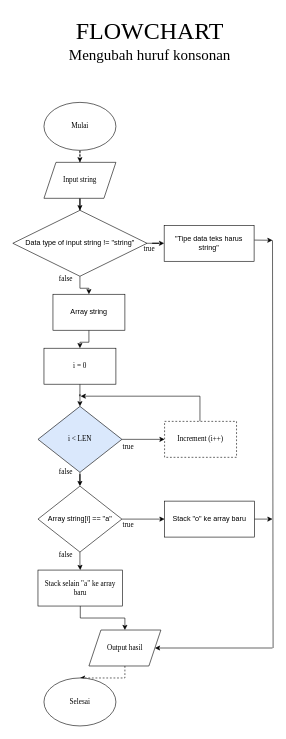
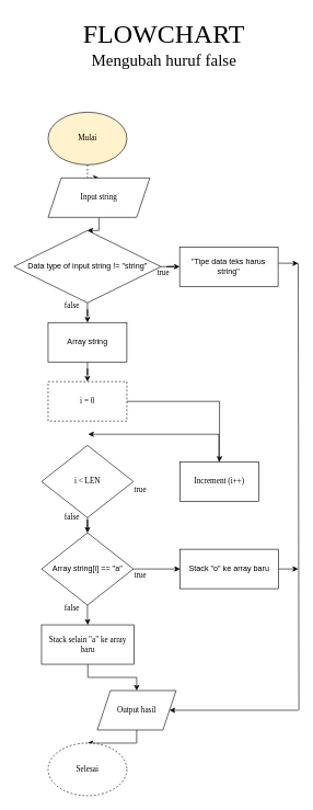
- <mxCell id="24" value="Mengubah huruf konsonan" style="text;html=1;align=center;verticalAlign=middle;resizable=0;points=[];autosize=1;strokeColor=none;fillColor=none;fontSize=25;fontFamily=Times New Roman;" parent="1" vertex="1"><mxGeometry x="104" y="70" width="290" height="40" as="geometry" /></mxCell>
+ <mxCell id="24" value="Mengubah huruf false" style="text;html=1;align=center;verticalAlign=middle;resizable=0;points=[];autosize=1;strokeColor=none;fillColor=none;fontSize=25;fontFamily=Times New Roman;" parent="1" vertex="1"><mxGeometry x="104" y="70" width="290" height="40" as="geometry" /></mxCell>
- <mxCell id="3" value="Mulai" style="ellipse;whiteSpace=wrap;html=1;fontFamily=Times New Roman;fontStyle=0" parent="1" vertex="1"><mxGeometry x="72.83" y="170" width="120" height="80" as="geometry" /></mxCell>
+ <mxCell id="3" value="Mulai" style="ellipse;whiteSpace=wrap;html=1;fontFamily=Times New Roman;fontStyle=0;fillColor=#fff2cc;" parent="1" vertex="1"><mxGeometry x="72.83" y="170" width="120" height="80" as="geometry" /></mxCell>
- <mxCell id="5" value="Input string" style="shape=parallelogram;perimeter=parallelogramPerimeter;whiteSpace=wrap;html=1;fixedSize=1;fontFamily=Times New Roman;fontStyle=0" parent="1" vertex="1"><mxGeometry x="72.83" y="270" width="120" height="60" as="geometry" /></mxCell>
+ <mxCell id="5" value="Input string" style="shape=parallelogram;perimeter=parallelogramPerimeter;whiteSpace=wrap;html=1;fixedSize=1;fontFamily=Times New Roman;fontStyle=0" parent="1" vertex="1"><mxGeometry x="72.83" y="270" width="155" height="60" as="geometry" /></mxCell>
- <mxCell id="26" value="Array string" style="rounded=0;whiteSpace=wrap;html=1;" parent="1" vertex="1"><mxGeometry x="87.83" y="490" width="120" height="60" as="geometry" /></mxCell>
+ <mxCell id="26" value="Array string" style="rounded=0;whiteSpace=wrap;html=1;" parent="1" vertex="1"><mxGeometry x="72.83" y="490" width="120" height="60" as="geometry" /></mxCell>
- <mxCell id="10" value="i = 0" style="rounded=0;whiteSpace=wrap;html=1;fontFamily=Times New Roman;fontStyle=0" parent="1" vertex="1"><mxGeometry x="72.83" y="580" width="120" height="60" as="geometry" /></mxCell>
+ <mxCell id="10" value="i = 0" style="rounded=0;whiteSpace=wrap;html=1;fontFamily=Times New Roman;fontStyle=0;dashed=1;" parent="1" vertex="1"><mxGeometry x="72.83" y="580" width="120" height="60" as="geometry" /></mxCell>
- <mxCell id="9" value="" style="edgeStyle=orthogonalEdgeStyle;rounded=0;orthogonalLoop=1;jettySize=auto;html=1;fontFamily=Times New Roman;fontStyle=0;entryX=0.5;entryY=0;entryDx=0;entryDy=0;" parent="1" source="10" target="35" edge="1"><mxGeometry relative="1" as="geometry"><mxPoint x="128.29" y="730" as="targetPoint" /></mxGeometry></mxCell>
+ <mxCell id="9" value="" style="edgeStyle=orthogonalEdgeStyle;rounded=0;orthogonalLoop=1;jettySize=auto;html=1;fontFamily=Times New Roman;fontStyle=0;" parent="1" source="10" target="21" edge="1"><mxGeometry relative="1" as="geometry"><mxPoint x="128.29" y="730" as="targetPoint" /></mxGeometry></mxCell>
- <mxCell id="35" value="&lt;span style=&quot;font-family: &amp;quot;Times New Roman&amp;quot;;&quot;&gt;i &amp;lt; LEN&lt;/span&gt;" style="rhombus;whiteSpace=wrap;html=1;fillColor=#dae8fc;" parent="1" vertex="1"><mxGeometry x="62.83" y="677" width="140" height="110" as="geometry" /></mxCell>
+ <mxCell id="35" value="&lt;span style=&quot;font-family: &amp;quot;Times New Roman&amp;quot;;&quot;&gt;i &amp;lt; LEN&lt;/span&gt;" style="rhombus;whiteSpace=wrap;html=1;" parent="1" vertex="1"><mxGeometry x="62.83" y="677" width="140" height="110" as="geometry" /></mxCell>
- <mxCell id="11" value="" style="edgeStyle=orthogonalEdgeStyle;rounded=0;sketch=0;orthogonalLoop=1;jettySize=auto;html=1;entryX=0;entryY=0.5;entryDx=0;entryDy=0;exitX=1;exitY=0.5;exitDx=0;exitDy=0;" parent="1" source="35" target="21" edge="1"><mxGeometry relative="1" as="geometry"><mxPoint x="204" y="760" as="sourcePoint" /></mxGeometry></mxCell>
- <mxCell id="21" value="Increment (i++)" style="rounded=0;whiteSpace=wrap;html=1;strokeColor=default;fontFamily=Times New Roman;fontStyle=0;dashed=1;" parent="1" vertex="1"><mxGeometry x="274" y="702" width="120" height="60" as="geometry" /></mxCell>
+ <mxCell id="21" value="Increment (i++)" style="rounded=0;whiteSpace=wrap;html=1;strokeColor=default;fontFamily=Times New Roman;fontStyle=0" parent="1" vertex="1"><mxGeometry x="274" y="702" width="120" height="60" as="geometry" /></mxCell>
- <mxCell id="14" value="" style="edgeStyle=orthogonalEdgeStyle;rounded=0;orthogonalLoop=1;jettySize=auto;html=1;fontFamily=Times New Roman;fontStyle=0;dashed=1;" parent="1" source="15" target="16" edge="1"><mxGeometry relative="1" as="geometry" /></mxCell>
+ <mxCell id="14" value="" style="edgeStyle=orthogonalEdgeStyle;rounded=0;orthogonalLoop=1;jettySize=auto;html=1;fontFamily=Times New Roman;fontStyle=0" parent="1" source="15" target="16" edge="1"><mxGeometry relative="1" as="geometry" /></mxCell>
- <mxCell id="16" value="Selesai" style="ellipse;whiteSpace=wrap;html=1;fontFamily=Times New Roman;fontStyle=0" parent="1" vertex="1"><mxGeometry x="72.83" y="1130" width="120" height="80" as="geometry" /></mxCell>
+ <mxCell id="16" value="Selesai" style="ellipse;whiteSpace=wrap;html=1;fontFamily=Times New Roman;fontStyle=0;dashed=1;" parent="1" vertex="1"><mxGeometry x="72.83" y="1130" width="120" height="80" as="geometry" /></mxCell>
